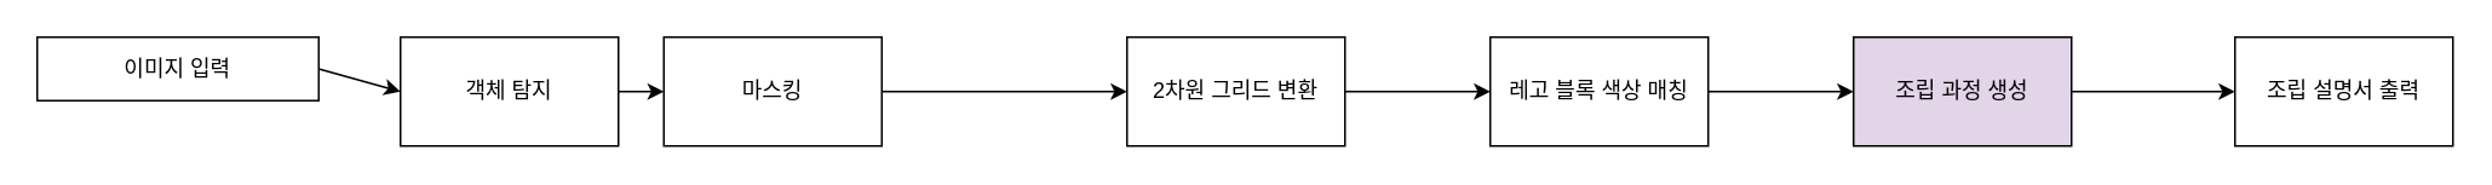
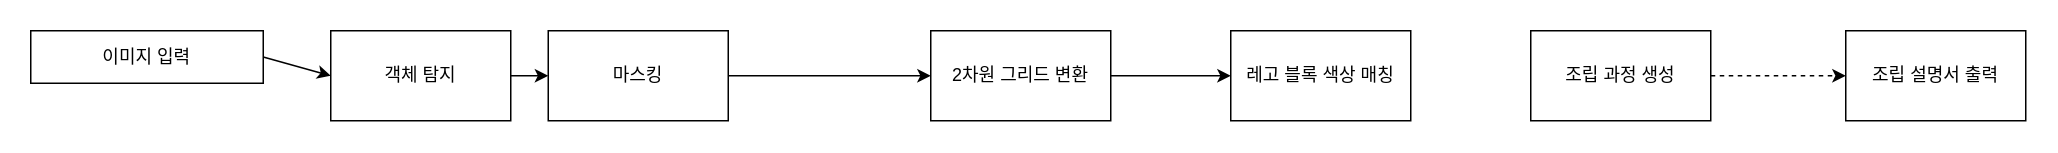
- <mxCell id="13" value="" style="endArrow=classic;html=1;rounded=0;exitX=1;exitY=0.5;exitDx=0;exitDy=0;entryX=0;entryY=0.5;entryDx=0;entryDy=0;" edge="1" parent="1" source="6" target="7"><mxGeometry width="50" height="50" relative="1" as="geometry"><mxPoint x="840" y="150" as="sourcePoint" /><mxPoint x="890" y="100" as="targetPoint" /></mxGeometry></mxCell>
- <mxCell id="7" value="조립 과정 생성" style="rounded=0;whiteSpace=wrap;html=1;fillColor=#e1d5e7;" vertex="1" parent="1"><mxGeometry x="1020" y="20" width="120" height="60" as="geometry" /></mxCell>
+ <mxCell id="7" value="조립 과정 생성" style="rounded=0;whiteSpace=wrap;html=1;" vertex="1" parent="1"><mxGeometry x="1020" y="20" width="120" height="60" as="geometry" /></mxCell>
- <mxCell id="14" value="" style="endArrow=classic;html=1;rounded=0;exitX=1;exitY=0.5;exitDx=0;exitDy=0;entryX=0;entryY=0.5;entryDx=0;entryDy=0;" edge="1" parent="1" source="7" target="8"><mxGeometry width="50" height="50" relative="1" as="geometry"><mxPoint x="840" y="150" as="sourcePoint" /><mxPoint x="890" y="100" as="targetPoint" /></mxGeometry></mxCell>
+ <mxCell id="14" value="" style="endArrow=classic;html=1;rounded=0;exitX=1;exitY=0.5;exitDx=0;exitDy=0;entryX=0;entryY=0.5;entryDx=0;entryDy=0;dashed=1;" edge="1" parent="1" source="7" target="8"><mxGeometry width="50" height="50" relative="1" as="geometry"><mxPoint x="840" y="150" as="sourcePoint" /><mxPoint x="890" y="100" as="targetPoint" /></mxGeometry></mxCell>
